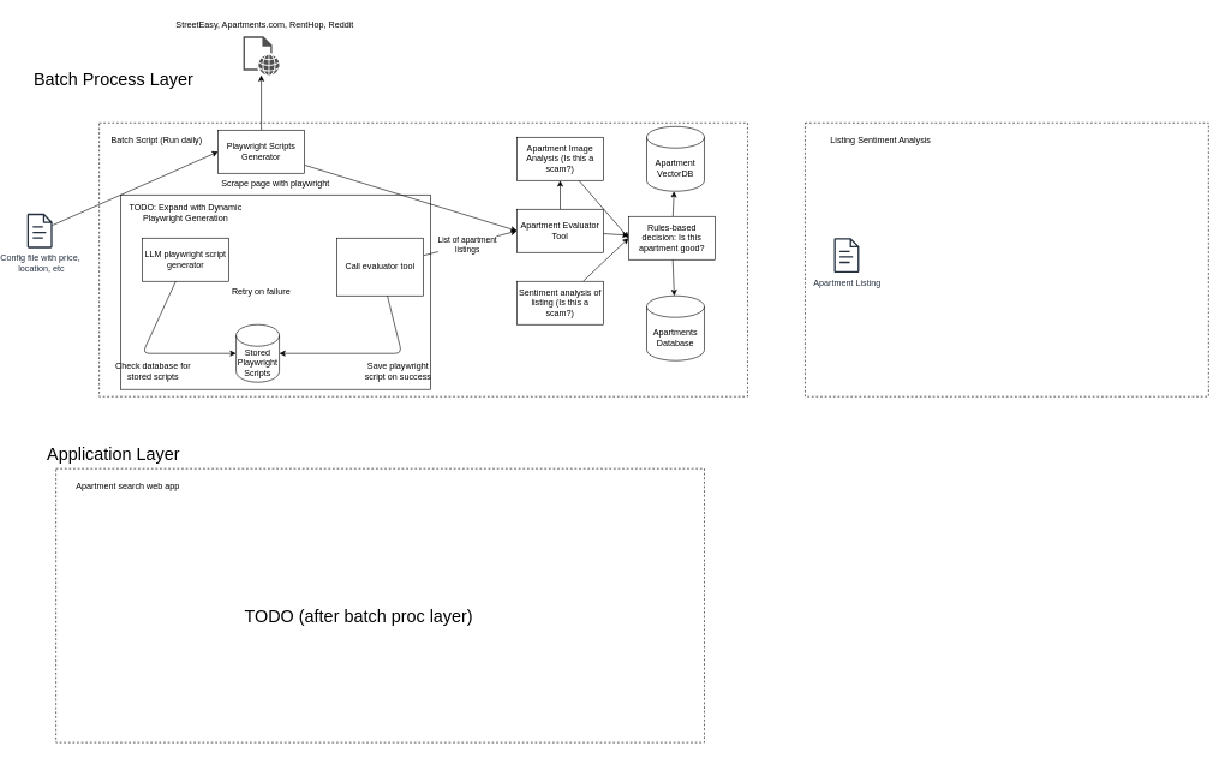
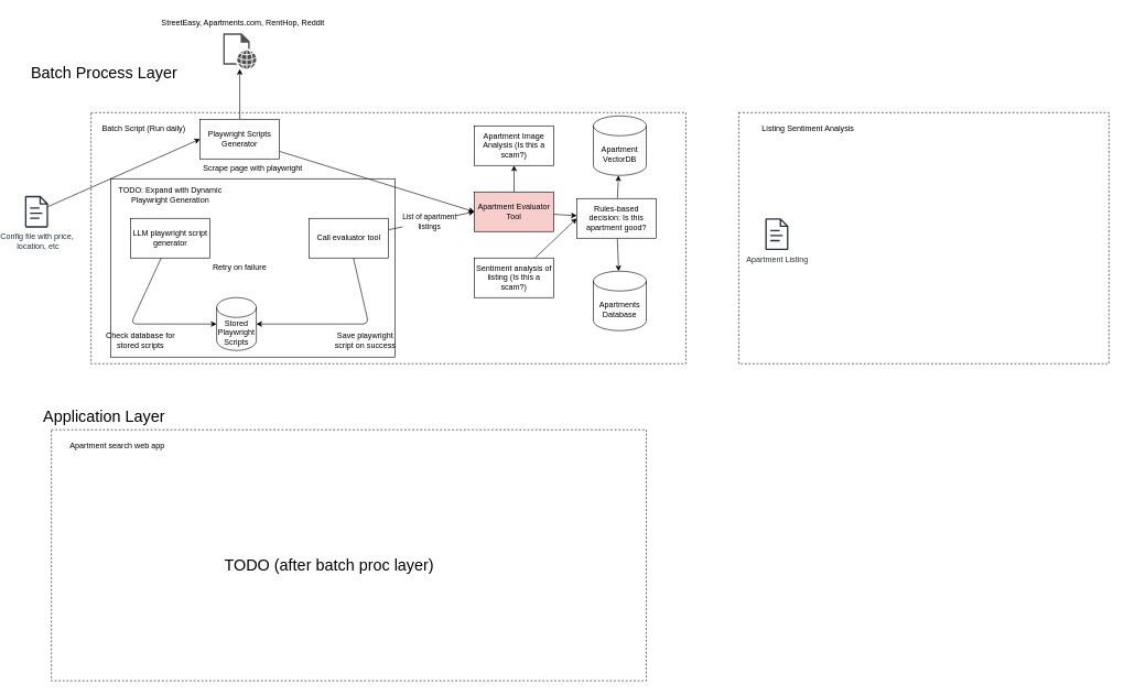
- <mxCell id="21" style="edgeStyle=none;html=1;entryX=0;entryY=0.5;entryDx=0;entryDy=0;" parent="1" source="22" target="27" edge="1"><mxGeometry relative="1" as="geometry"><mxPoint x="920" y="290" as="targetPoint" /></mxGeometry></mxCell>
- <mxCell id="20" value="Apartment Evaluator Tool" style="whiteSpace=wrap;html=1;" parent="1" vertex="1"><mxGeometry x="700" y="290" width="120" height="60" as="geometry" /></mxCell>
+ <mxCell id="20" value="Apartment Evaluator Tool" style="whiteSpace=wrap;html=1;fillColor=#f8cecc;" parent="1" vertex="1"><mxGeometry x="700" y="290" width="120" height="60" as="geometry" /></mxCell>
- <mxCell id="7" value="Call evaluator tool" style="whiteSpace=wrap;html=1;" parent="1" vertex="1"><mxGeometry x="450" y="330" width="120" height="80" as="geometry" /></mxCell>
+ <mxCell id="7" value="Call evaluator tool" style="whiteSpace=wrap;html=1;" parent="1" vertex="1"><mxGeometry x="450" y="330" width="120" height="60" as="geometry" /></mxCell>
